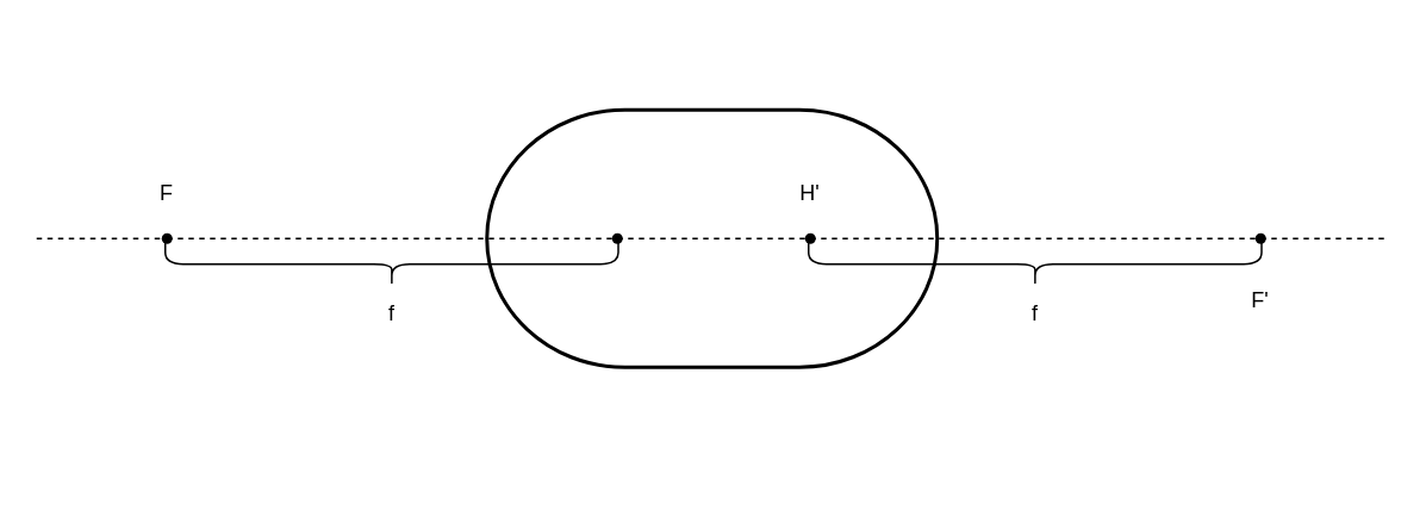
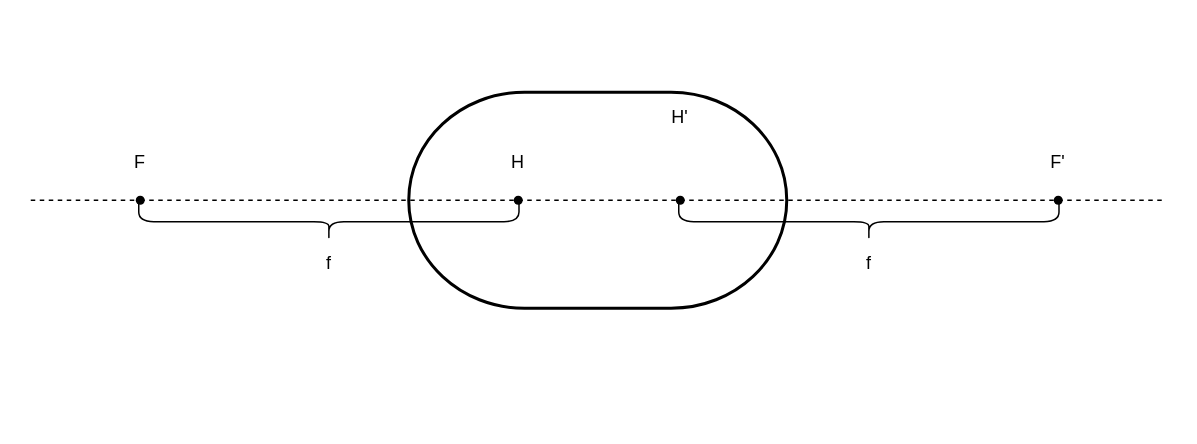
+ <mxCell id="13" value="H" style="text;html=1;align=center;verticalAlign=middle;whiteSpace=wrap;rounded=0;" vertex="1" parent="1"><mxGeometry x="315" y="93" width="60" height="30" as="geometry" /></mxCell>
- <mxCell id="14" value="H'" style="text;html=1;align=center;verticalAlign=middle;whiteSpace=wrap;rounded=0;" vertex="1" parent="1"><mxGeometry x="423" y="93" width="60" height="30" as="geometry" /></mxCell>
+ <mxCell id="14" value="H'" style="text;html=1;align=center;verticalAlign=middle;whiteSpace=wrap;rounded=0;" vertex="1" parent="1"><mxGeometry x="423" y="63" width="60" height="30" as="geometry" /></mxCell>
- <mxCell id="8" value="F'" style="text;html=1;align=center;verticalAlign=middle;whiteSpace=wrap;rounded=0;" vertex="1" parent="1"><mxGeometry x="675" y="153" width="60" height="30" as="geometry" /></mxCell>
+ <mxCell id="8" value="F'" style="text;html=1;align=center;verticalAlign=middle;whiteSpace=wrap;rounded=0;" vertex="1" parent="1"><mxGeometry x="675" y="93" width="60" height="30" as="geometry" /></mxCell>
